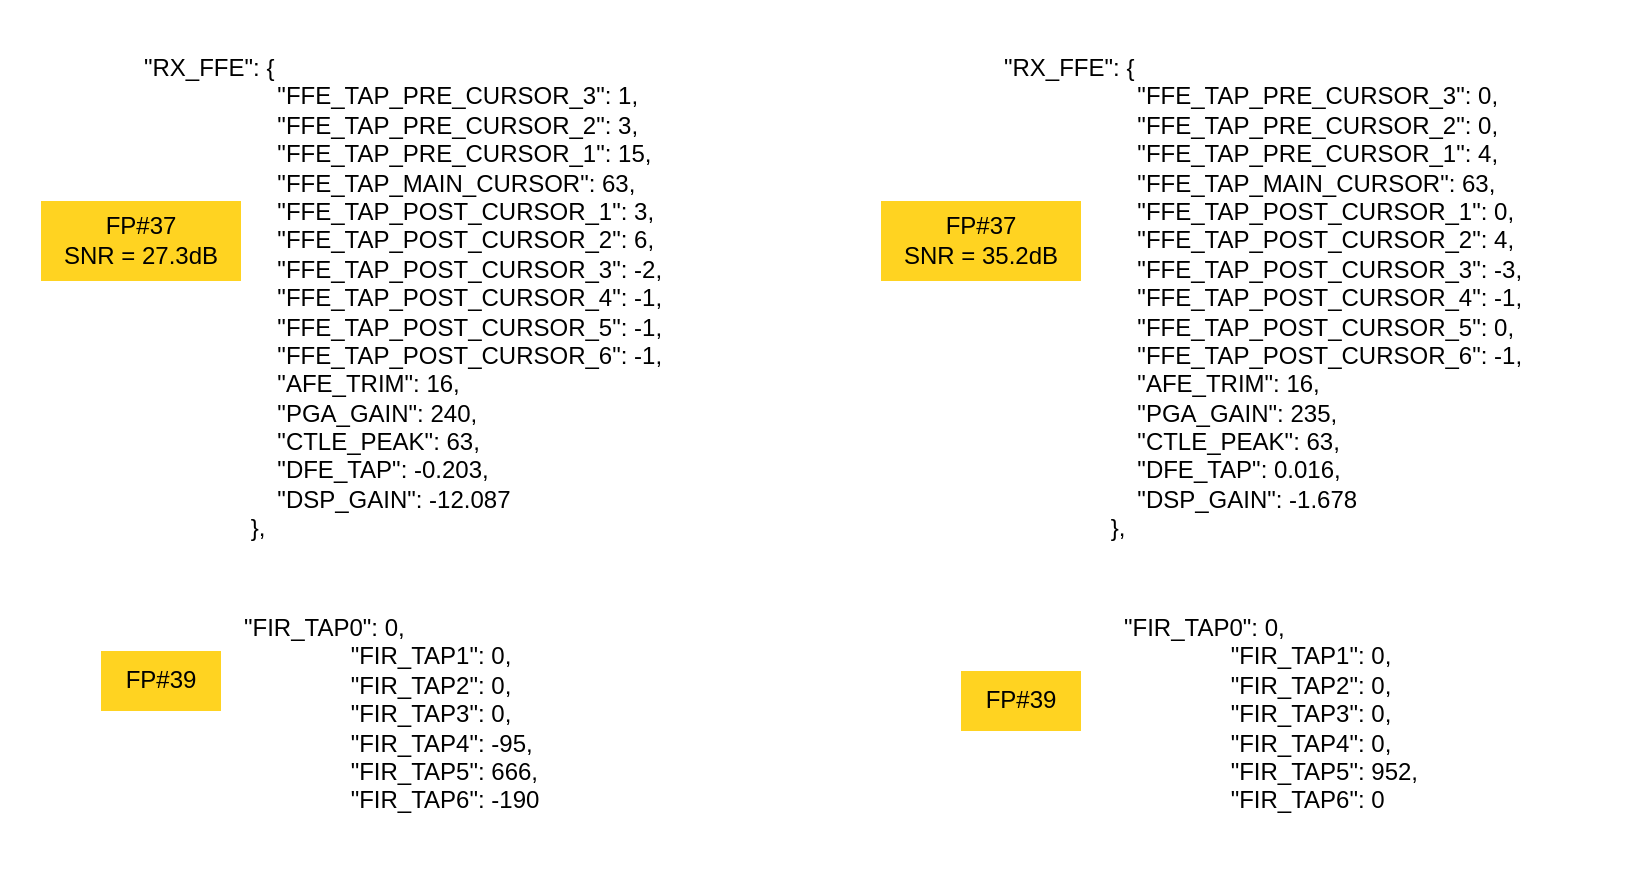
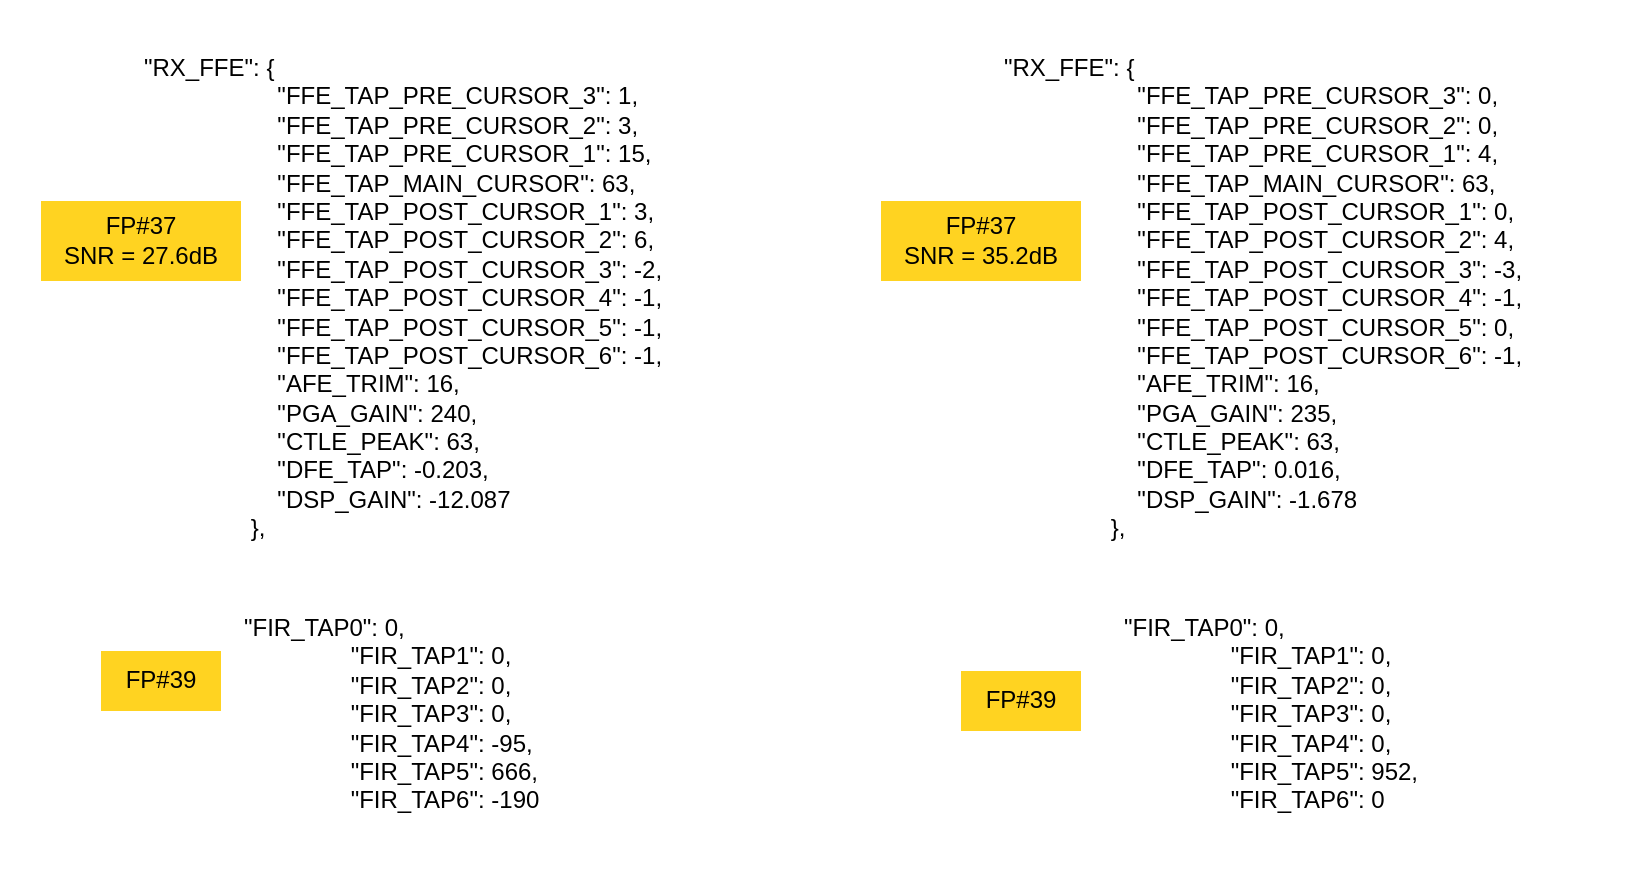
- <mxCell id="3" value="FP#37&lt;div&gt;SNR = 27.3dB&lt;/div&gt;" style="text;html=1;align=center;verticalAlign=middle;resizable=0;points=[];autosize=1;strokeColor=none;fillColor=#FFD321;" vertex="1" parent="1"><mxGeometry x="20" y="100" width="100" height="40" as="geometry" /></mxCell>
+ <mxCell id="3" value="FP#37&lt;div&gt;SNR = 27.6dB&lt;/div&gt;" style="text;html=1;align=center;verticalAlign=middle;resizable=0;points=[];autosize=1;strokeColor=none;fillColor=#FFD321;" vertex="1" parent="1"><mxGeometry x="20" y="100" width="100" height="40" as="geometry" /></mxCell>
